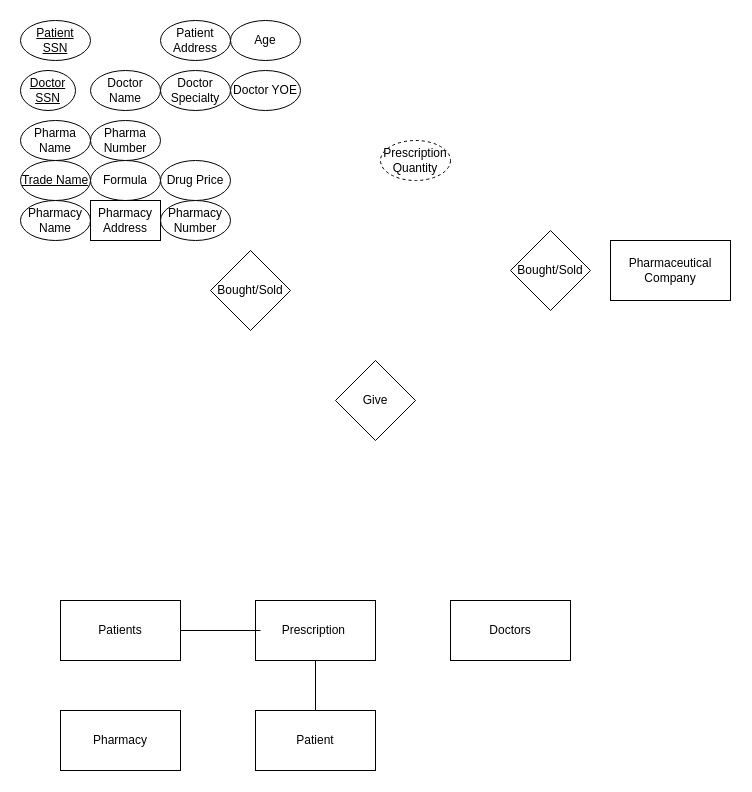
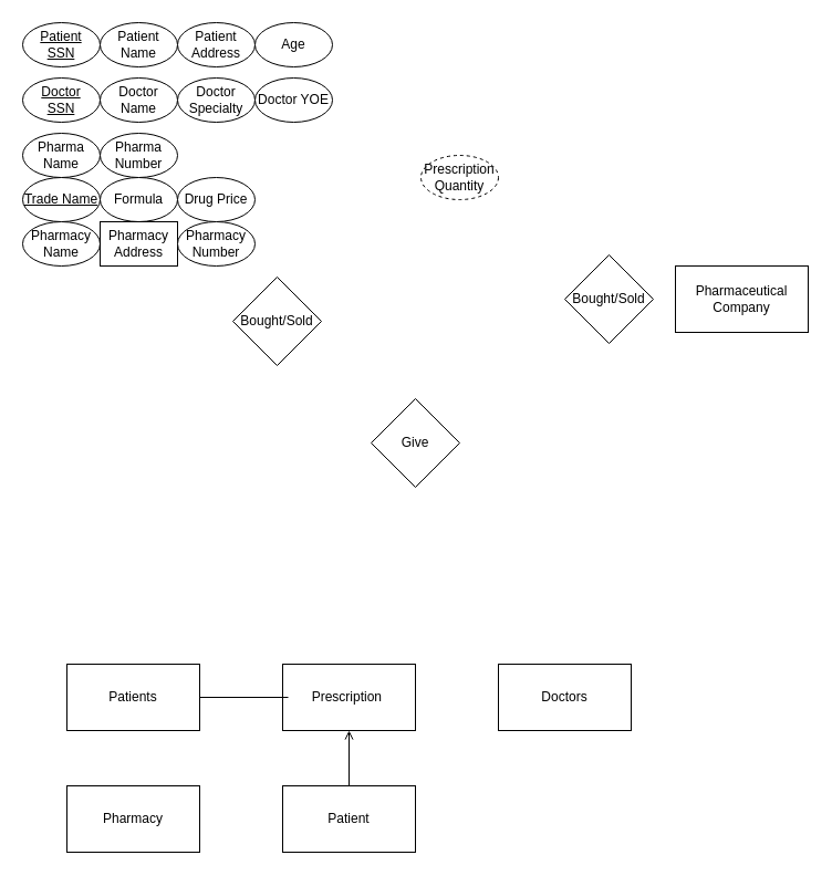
+ <mxCell id="8" value="Patient Name" style="ellipse;whiteSpace=wrap;html=1;" parent="1" vertex="1"><mxGeometry x="90" width="70" height="40" as="geometry" y="20" /></mxCell>
- <mxCell id="11" value="&lt;u&gt;Doctor&lt;br&gt;SSN&lt;/u&gt;" style="ellipse;whiteSpace=wrap;html=1;" parent="1" vertex="1"><mxGeometry x="20" y="70" width="55" height="40" as="geometry" /></mxCell>
+ <mxCell id="11" value="&lt;u&gt;Doctor&lt;br&gt;SSN&lt;/u&gt;" style="ellipse;whiteSpace=wrap;html=1;" parent="1" vertex="1"><mxGeometry x="20" y="70" width="70" height="40" as="geometry" /></mxCell>
- <mxCell id="29" value="" style="endArrow=none;html=1;rounded=0;entryX=0.5;entryY=1;entryDx=0;entryDy=0;exitX=0.5;exitY=0;exitDx=0;exitDy=0;" edge="1" parent="1" source="6" target="26"><mxGeometry width="50" height="50" relative="1" as="geometry"><mxPoint x="290" y="730" as="sourcePoint" /><mxPoint x="340" y="680" as="targetPoint" /></mxGeometry></mxCell>
+ <mxCell id="29" value="" style="endArrow=open;html=1;rounded=0;entryX=0.5;entryY=1;entryDx=0;entryDy=0;exitX=0.5;exitY=0;exitDx=0;exitDy=0;" edge="1" parent="1" source="6" target="26"><mxGeometry width="50" height="50" relative="1" as="geometry"><mxPoint x="290" y="730" as="sourcePoint" /><mxPoint x="340" y="680" as="targetPoint" /></mxGeometry></mxCell>
